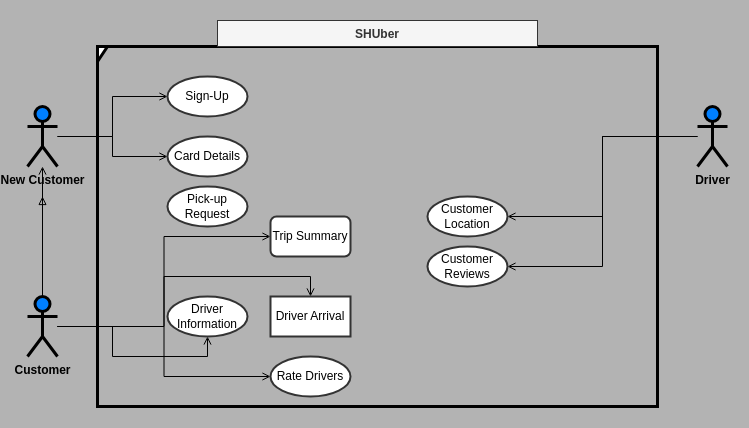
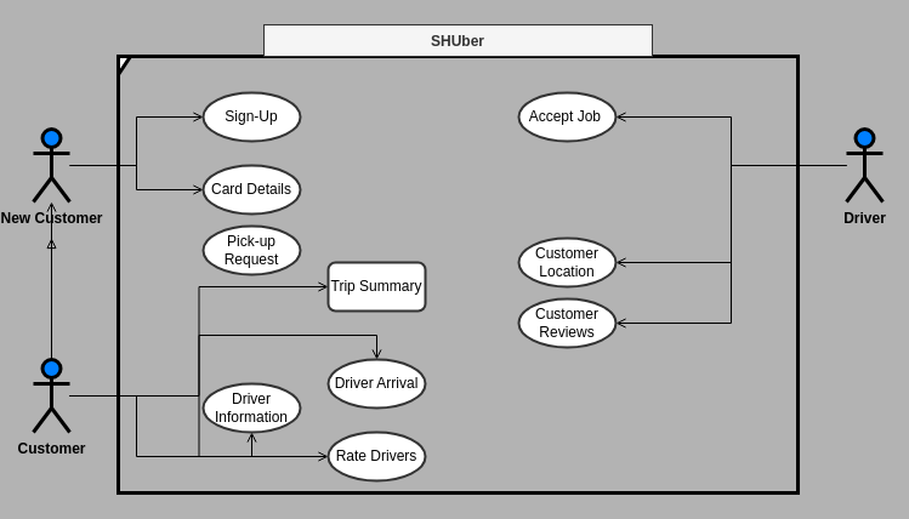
+ <mxCell id="26" value="&lt;font style=&quot;font-size: 12px&quot;&gt;Accept Job&amp;nbsp;&lt;/font&gt;" style="ellipse;whiteSpace=wrap;html=1;strokeColor=#333333;strokeWidth=2;fillColor=#FFFFFF;" vertex="1" parent="1"><mxGeometry x="420" y="76" width="80" height="40" as="geometry" /></mxCell>
+ <mxCell id="14" style="edgeStyle=orthogonalEdgeStyle;rounded=0;orthogonalLoop=1;jettySize=auto;html=1;entryX=1;entryY=0.5;entryDx=0;entryDy=0;startArrow=none;startFill=0;endArrow=open;endFill=0;strokeWidth=1;" edge="1" parent="1" source="16" target="26"><mxGeometry relative="1" as="geometry" /></mxCell>
- <mxCell id="23" value="&lt;font style=&quot;font-size: 12px&quot;&gt;Driver Information&lt;/font&gt;" style="ellipse;whiteSpace=wrap;html=1;strokeColor=#333333;strokeWidth=2;fillColor=#FFFFFF;" vertex="1" parent="1"><mxGeometry x="160" y="296" width="80" height="40" as="geometry" /></mxCell>
+ <mxCell id="23" value="&lt;font style=&quot;font-size: 12px&quot;&gt;Driver Information&lt;/font&gt;" style="ellipse;whiteSpace=wrap;html=1;strokeColor=#333333;strokeWidth=2;fillColor=#FFFFFF;" vertex="1" parent="1"><mxGeometry x="160" y="316" width="80" height="40" as="geometry" /></mxCell>
- <mxCell id="24" value="&lt;font style=&quot;font-size: 12px&quot;&gt;Driver Arrival&lt;/font&gt;" style="whiteSpace=wrap;html=1;strokeColor=#333333;strokeWidth=2;fillColor=#FFFFFF;rounded=0;" vertex="1" parent="1"><mxGeometry x="263" y="296" width="80" height="40" as="geometry" /></mxCell>
+ <mxCell id="24" value="&lt;font style=&quot;font-size: 12px&quot;&gt;Driver Arrival&lt;/font&gt;" style="ellipse;whiteSpace=wrap;html=1;strokeColor=#333333;strokeWidth=2;fillColor=#FFFFFF;" vertex="1" parent="1"><mxGeometry x="263" y="296" width="80" height="40" as="geometry" /></mxCell>
